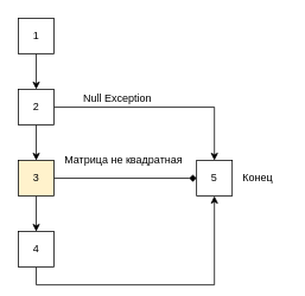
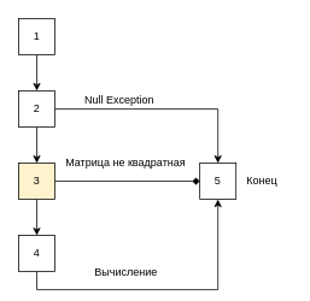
+ <mxCell id="16" value="Вычисление" style="text;html=1;resizable=0;points=[];autosize=1;align=left;verticalAlign=top;spacingTop=-4;" vertex="1" parent="1"><mxGeometry x="102" y="291" width="80" height="20" as="geometry" /></mxCell>
